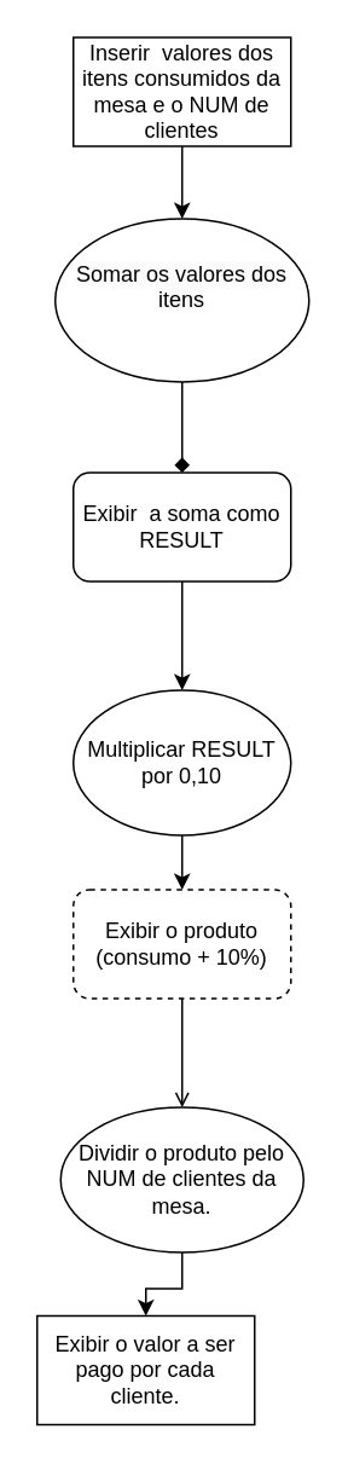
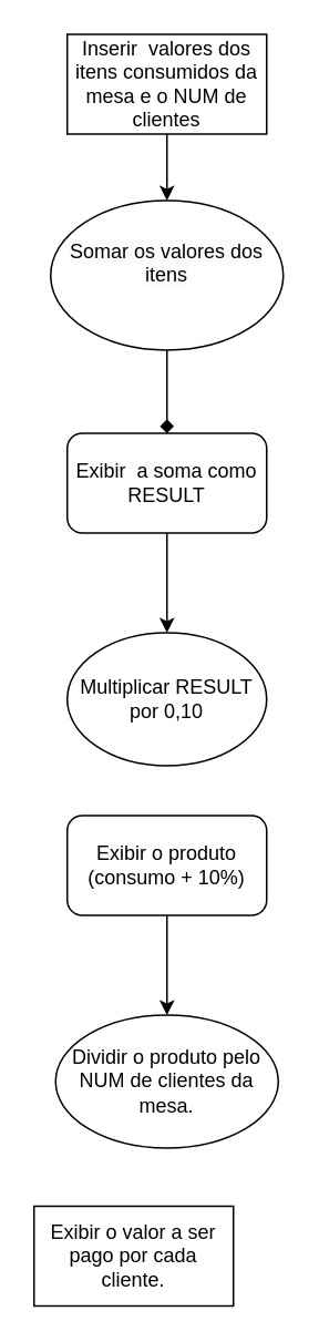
- <mxCell id="10" value="" style="edgeStyle=orthogonalEdgeStyle;rounded=0;orthogonalLoop=1;jettySize=auto;html=1;" edge="1" parent="1" source="11" target="7"><mxGeometry relative="1" as="geometry" /></mxCell>
- <mxCell id="7" value="Exibir o produto (consumo + 10%)" style="rounded=1;whiteSpace=wrap;html=1;dashed=1;" vertex="1" parent="1"><mxGeometry x="40" y="490" width="120" height="60" as="geometry" /></mxCell>
+ <mxCell id="7" value="Exibir o produto (consumo + 10%)" style="rounded=1;whiteSpace=wrap;html=1;" vertex="1" parent="1"><mxGeometry x="40" y="490" width="120" height="60" as="geometry" /></mxCell>
- <mxCell id="6" value="" style="edgeStyle=orthogonalEdgeStyle;rounded=0;orthogonalLoop=1;jettySize=auto;html=1;endArrow=open;" edge="1" parent="1" source="7" target="13"><mxGeometry relative="1" as="geometry" /></mxCell>
+ <mxCell id="6" value="" style="edgeStyle=orthogonalEdgeStyle;rounded=0;orthogonalLoop=1;jettySize=auto;html=1;" edge="1" parent="1" source="7" target="13"><mxGeometry relative="1" as="geometry" /></mxCell>
- <mxCell id="12" value="" style="edgeStyle=orthogonalEdgeStyle;rounded=0;orthogonalLoop=1;jettySize=auto;html=1;" edge="1" parent="1" source="13" target="14"><mxGeometry relative="1" as="geometry" /></mxCell>
